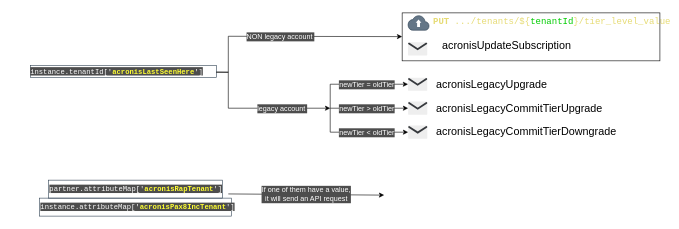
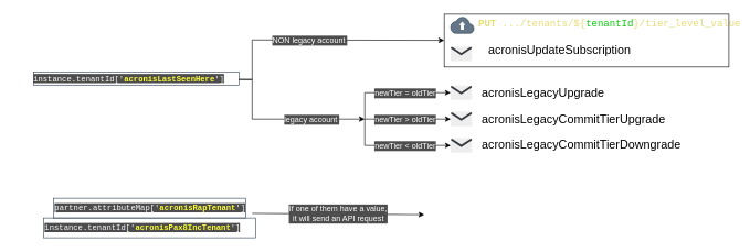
- <mxCell id="11" value="&lt;div style=&quot;line-height: 15px; font-size: 12px;&quot;&gt;&lt;span style=&quot;background-color: rgb(77, 77, 77); font-size: 12px;&quot;&gt;&lt;font face=&quot;Consolas, Courier New, monospace&quot; style=&quot;font-size: 12px;&quot;&gt;&lt;span style=&quot;font-size: 12px;&quot;&gt;instance.attributeMap['&lt;/span&gt;&lt;/font&gt;&lt;font color=&quot;#ffff33&quot; face=&quot;Consolas, Courier New, monospace&quot; style=&quot;font-size: 12px;&quot;&gt;&lt;span style=&quot;font-size: 12px;&quot;&gt;&lt;b style=&quot;font-size: 12px;&quot;&gt;acronisPax8IncTenant&lt;/b&gt;&lt;/span&gt;&lt;/font&gt;&lt;font face=&quot;Consolas, Courier New, monospace&quot; style=&quot;font-size: 12px;&quot;&gt;&lt;span style=&quot;font-size: 12px;&quot;&gt;']&lt;/span&gt;&lt;/font&gt;&lt;/span&gt;&lt;/div&gt;" style="text;html=1;align=left;verticalAlign=middle;resizable=0;points=[];autosize=1;strokeColor=#314354;fillColor=none;fontSize=12;fontColor=#FFFFFF;" parent="1" vertex="1"><mxGeometry x="65" y="330" width="320" height="30" as="geometry" /></mxCell>
+ <mxCell id="11" value="&lt;div style=&quot;line-height: 15px; font-size: 12px;&quot;&gt;&lt;span style=&quot;background-color: rgb(77, 77, 77); font-size: 12px;&quot;&gt;&lt;font face=&quot;Consolas, Courier New, monospace&quot; style=&quot;font-size: 12px;&quot;&gt;&lt;span style=&quot;font-size: 12px;&quot;&gt;instance.tenantId['&lt;/span&gt;&lt;/font&gt;&lt;font color=&quot;#ffff33&quot; face=&quot;Consolas, Courier New, monospace&quot; style=&quot;font-size: 12px;&quot;&gt;&lt;span style=&quot;font-size: 12px;&quot;&gt;&lt;b style=&quot;font-size: 12px;&quot;&gt;acronisPax8IncTenant&lt;/b&gt;&lt;/span&gt;&lt;/font&gt;&lt;font face=&quot;Consolas, Courier New, monospace&quot; style=&quot;font-size: 12px;&quot;&gt;&lt;span style=&quot;font-size: 12px;&quot;&gt;']&lt;/span&gt;&lt;/font&gt;&lt;/span&gt;&lt;/div&gt;" style="text;html=1;align=left;verticalAlign=middle;resizable=0;points=[];autosize=1;strokeColor=#314354;fillColor=none;fontSize=12;fontColor=#FFFFFF;" parent="1" vertex="1"><mxGeometry x="65" y="330" width="320" height="30" as="geometry" /></mxCell>
